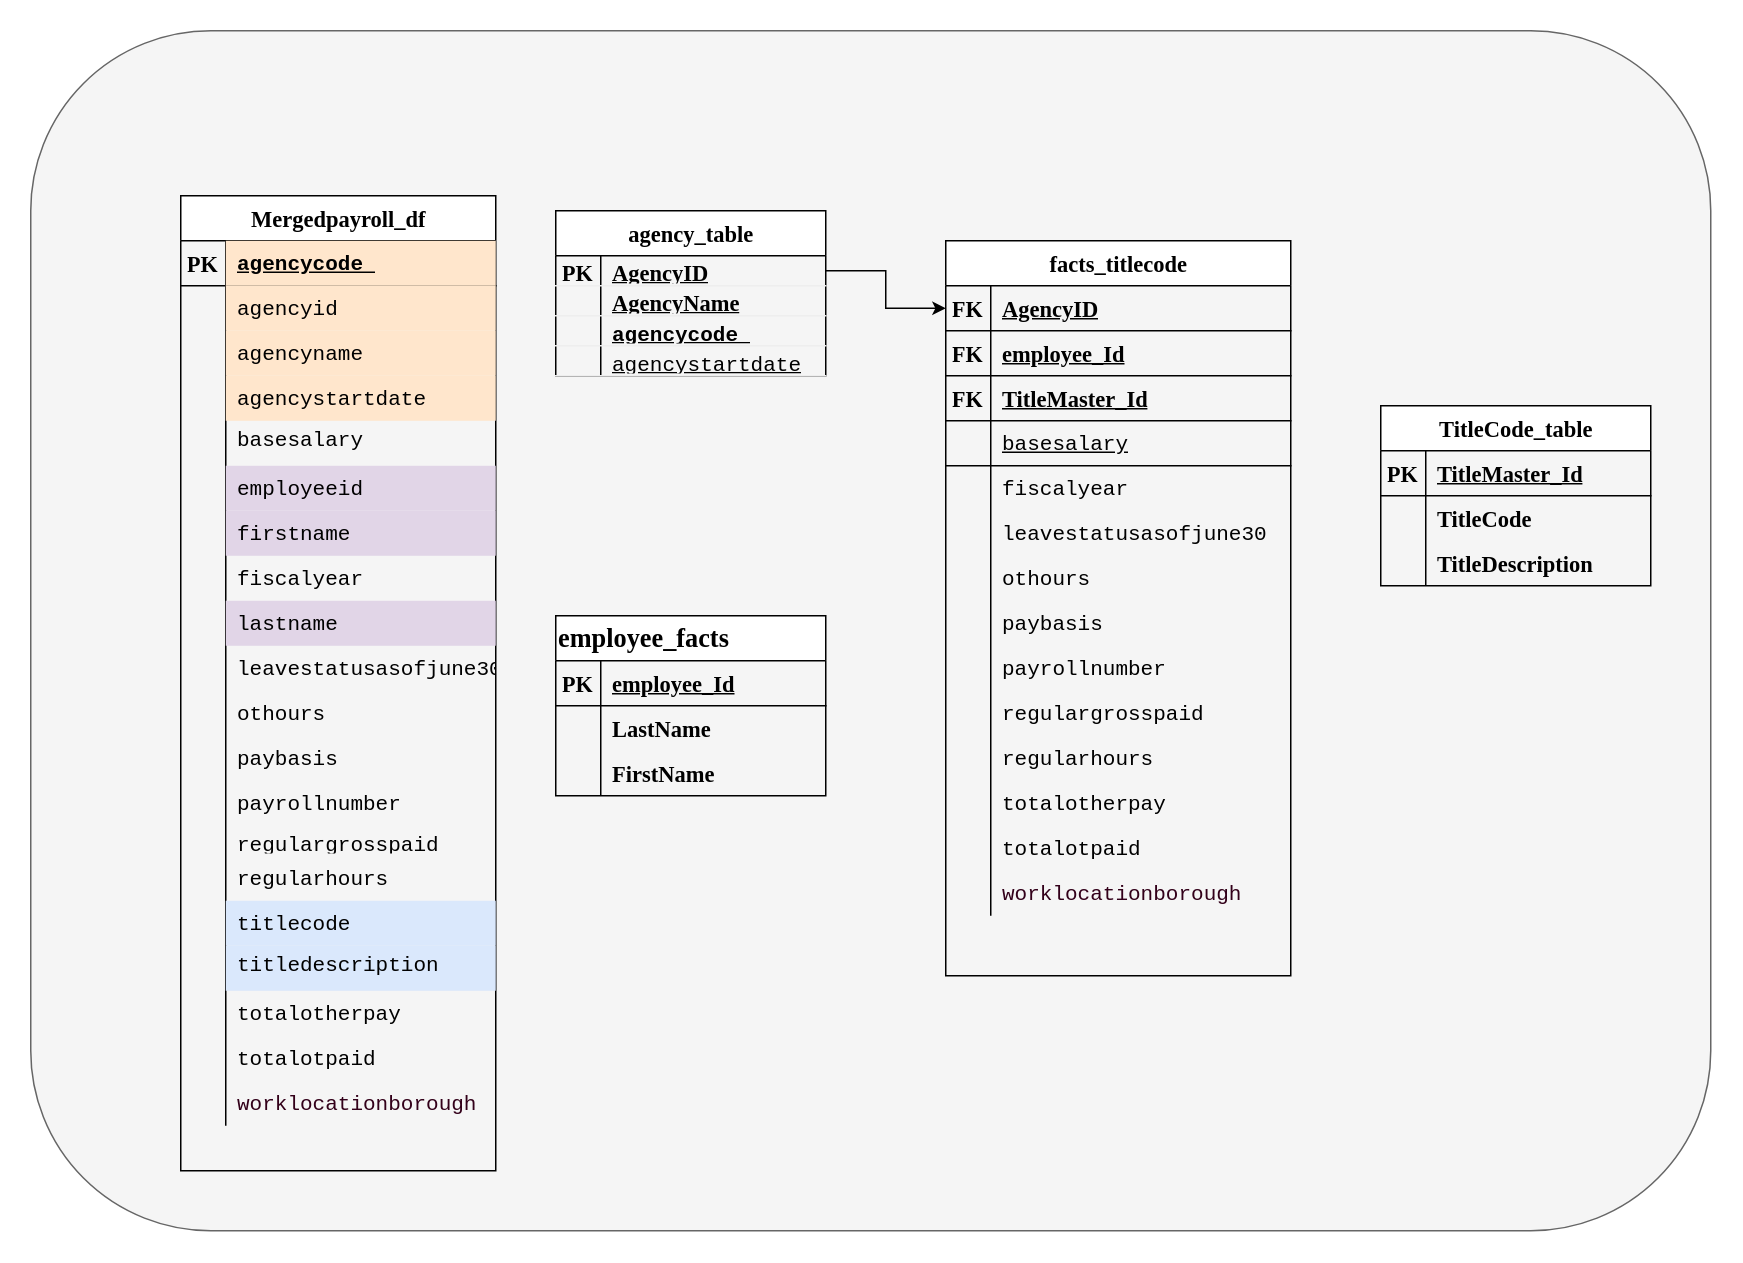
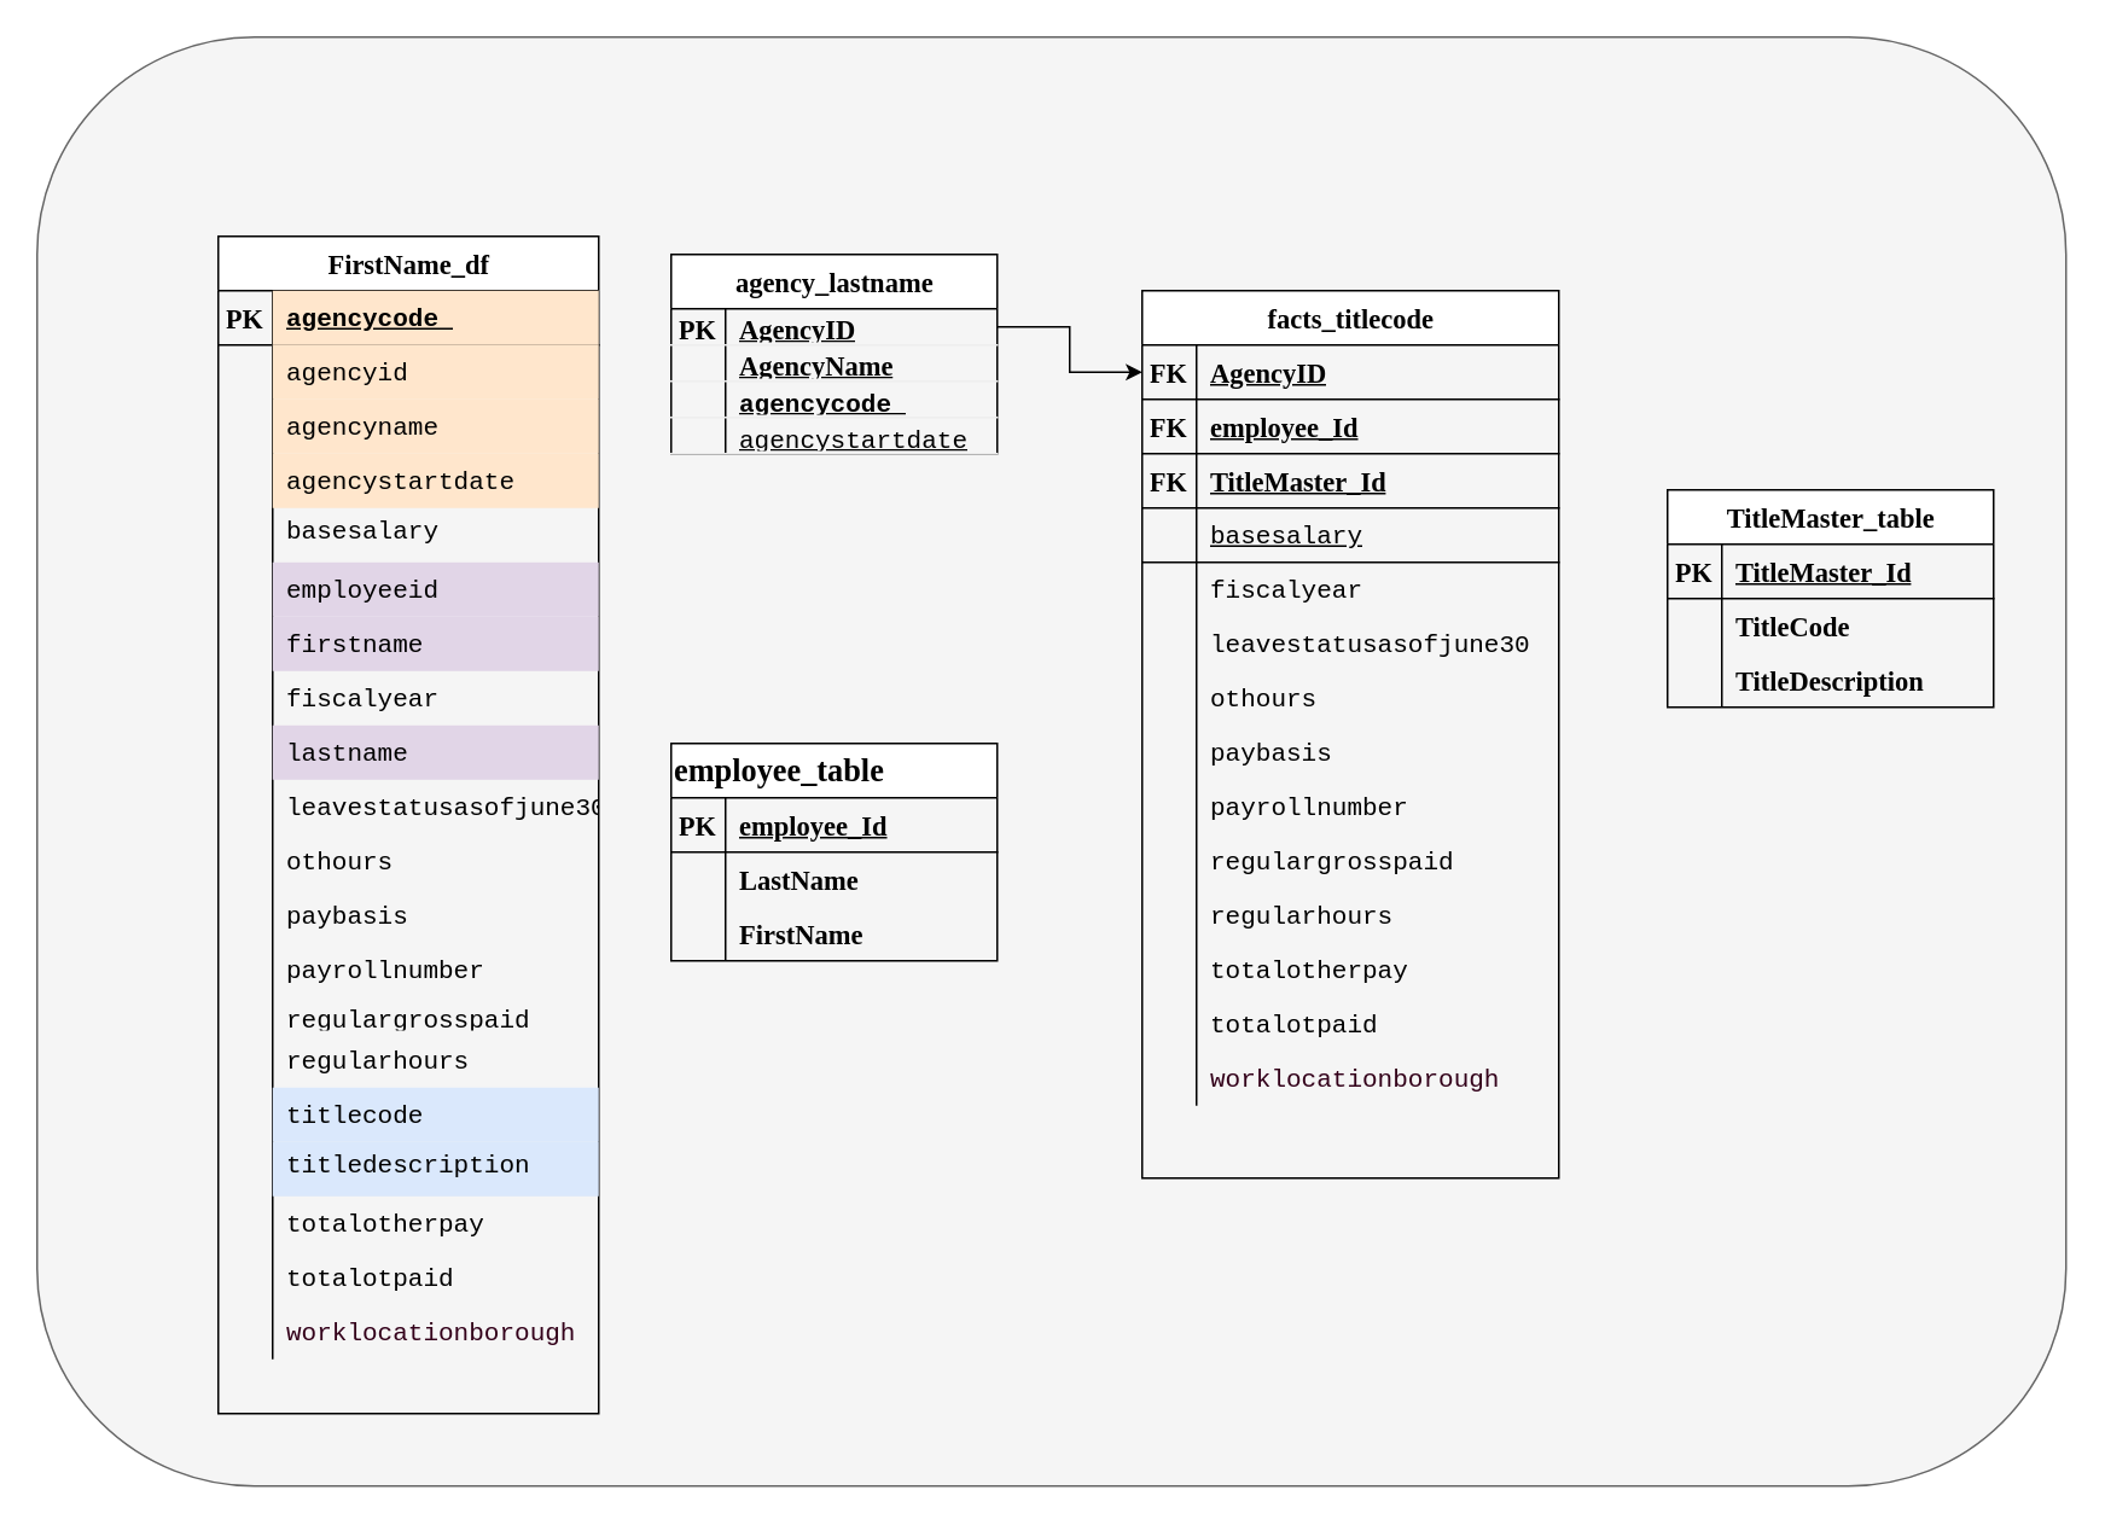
- <mxCell id="3" value="Mergedpayroll_df" style="shape=table;startSize=30;container=1;collapsible=1;childLayout=tableLayout;fixedRows=1;rowLines=0;fontStyle=1;align=center;resizeLast=1;html=1;fontSize=15;fontFamily=Times New Roman;" vertex="1" parent="1"><mxGeometry x="120" y="130" width="210" height="650.0" as="geometry" /></mxCell>
+ <mxCell id="3" value="FirstName_df" style="shape=table;startSize=30;container=1;collapsible=1;childLayout=tableLayout;fixedRows=1;rowLines=0;fontStyle=1;align=center;resizeLast=1;html=1;fontSize=15;fontFamily=Times New Roman;" vertex="1" parent="1"><mxGeometry x="120" y="130" width="210" height="650.0" as="geometry" /></mxCell>
- <mxCell id="64" value="agency_table" style="shape=table;startSize=30;container=1;collapsible=1;childLayout=tableLayout;fixedRows=1;rowLines=0;fontStyle=1;align=center;resizeLast=1;html=1;fontColor=default;fontSize=15;fontFamily=Times New Roman;" vertex="1" parent="1"><mxGeometry x="370" y="140" width="180" height="110.0" as="geometry" /></mxCell>
+ <mxCell id="64" value="agency_lastname" style="shape=table;startSize=30;container=1;collapsible=1;childLayout=tableLayout;fixedRows=1;rowLines=0;fontStyle=1;align=center;resizeLast=1;html=1;fontColor=default;fontSize=15;fontFamily=Times New Roman;" vertex="1" parent="1"><mxGeometry x="370" y="140" width="180" height="110.0" as="geometry" /></mxCell>
- <mxCell id="87" value="TitleCode_table" style="shape=table;startSize=30;container=1;collapsible=1;childLayout=tableLayout;fixedRows=1;rowLines=0;fontStyle=1;align=center;resizeLast=1;html=1;fontSize=15;fontFamily=Times New Roman;" vertex="1" parent="1"><mxGeometry x="920" y="270" width="180" height="120" as="geometry" /></mxCell>
+ <mxCell id="87" value="TitleMaster_table" style="shape=table;startSize=30;container=1;collapsible=1;childLayout=tableLayout;fixedRows=1;rowLines=0;fontStyle=1;align=center;resizeLast=1;html=1;fontSize=15;fontFamily=Times New Roman;" vertex="1" parent="1"><mxGeometry x="920" y="270" width="180" height="120" as="geometry" /></mxCell>
- <mxCell id="77" value="&lt;h3&gt;employee_facts&lt;/h3&gt;" style="shape=table;startSize=30;container=1;collapsible=1;childLayout=tableLayout;fixedRows=1;rowLines=0;align=left;resizeLast=1;html=1;fontStyle=1;labelBackgroundColor=none;fontColor=default;fontSize=15;fontFamily=Times New Roman;" vertex="1" parent="1"><mxGeometry x="370" y="410" width="180" height="120" as="geometry" /></mxCell>
+ <mxCell id="77" value="&lt;h3&gt;employee_table&lt;/h3&gt;" style="shape=table;startSize=30;container=1;collapsible=1;childLayout=tableLayout;fixedRows=1;rowLines=0;align=left;resizeLast=1;html=1;fontStyle=1;labelBackgroundColor=none;fontColor=default;fontSize=15;fontFamily=Times New Roman;" vertex="1" parent="1"><mxGeometry x="370" y="410" width="180" height="120" as="geometry" /></mxCell>
